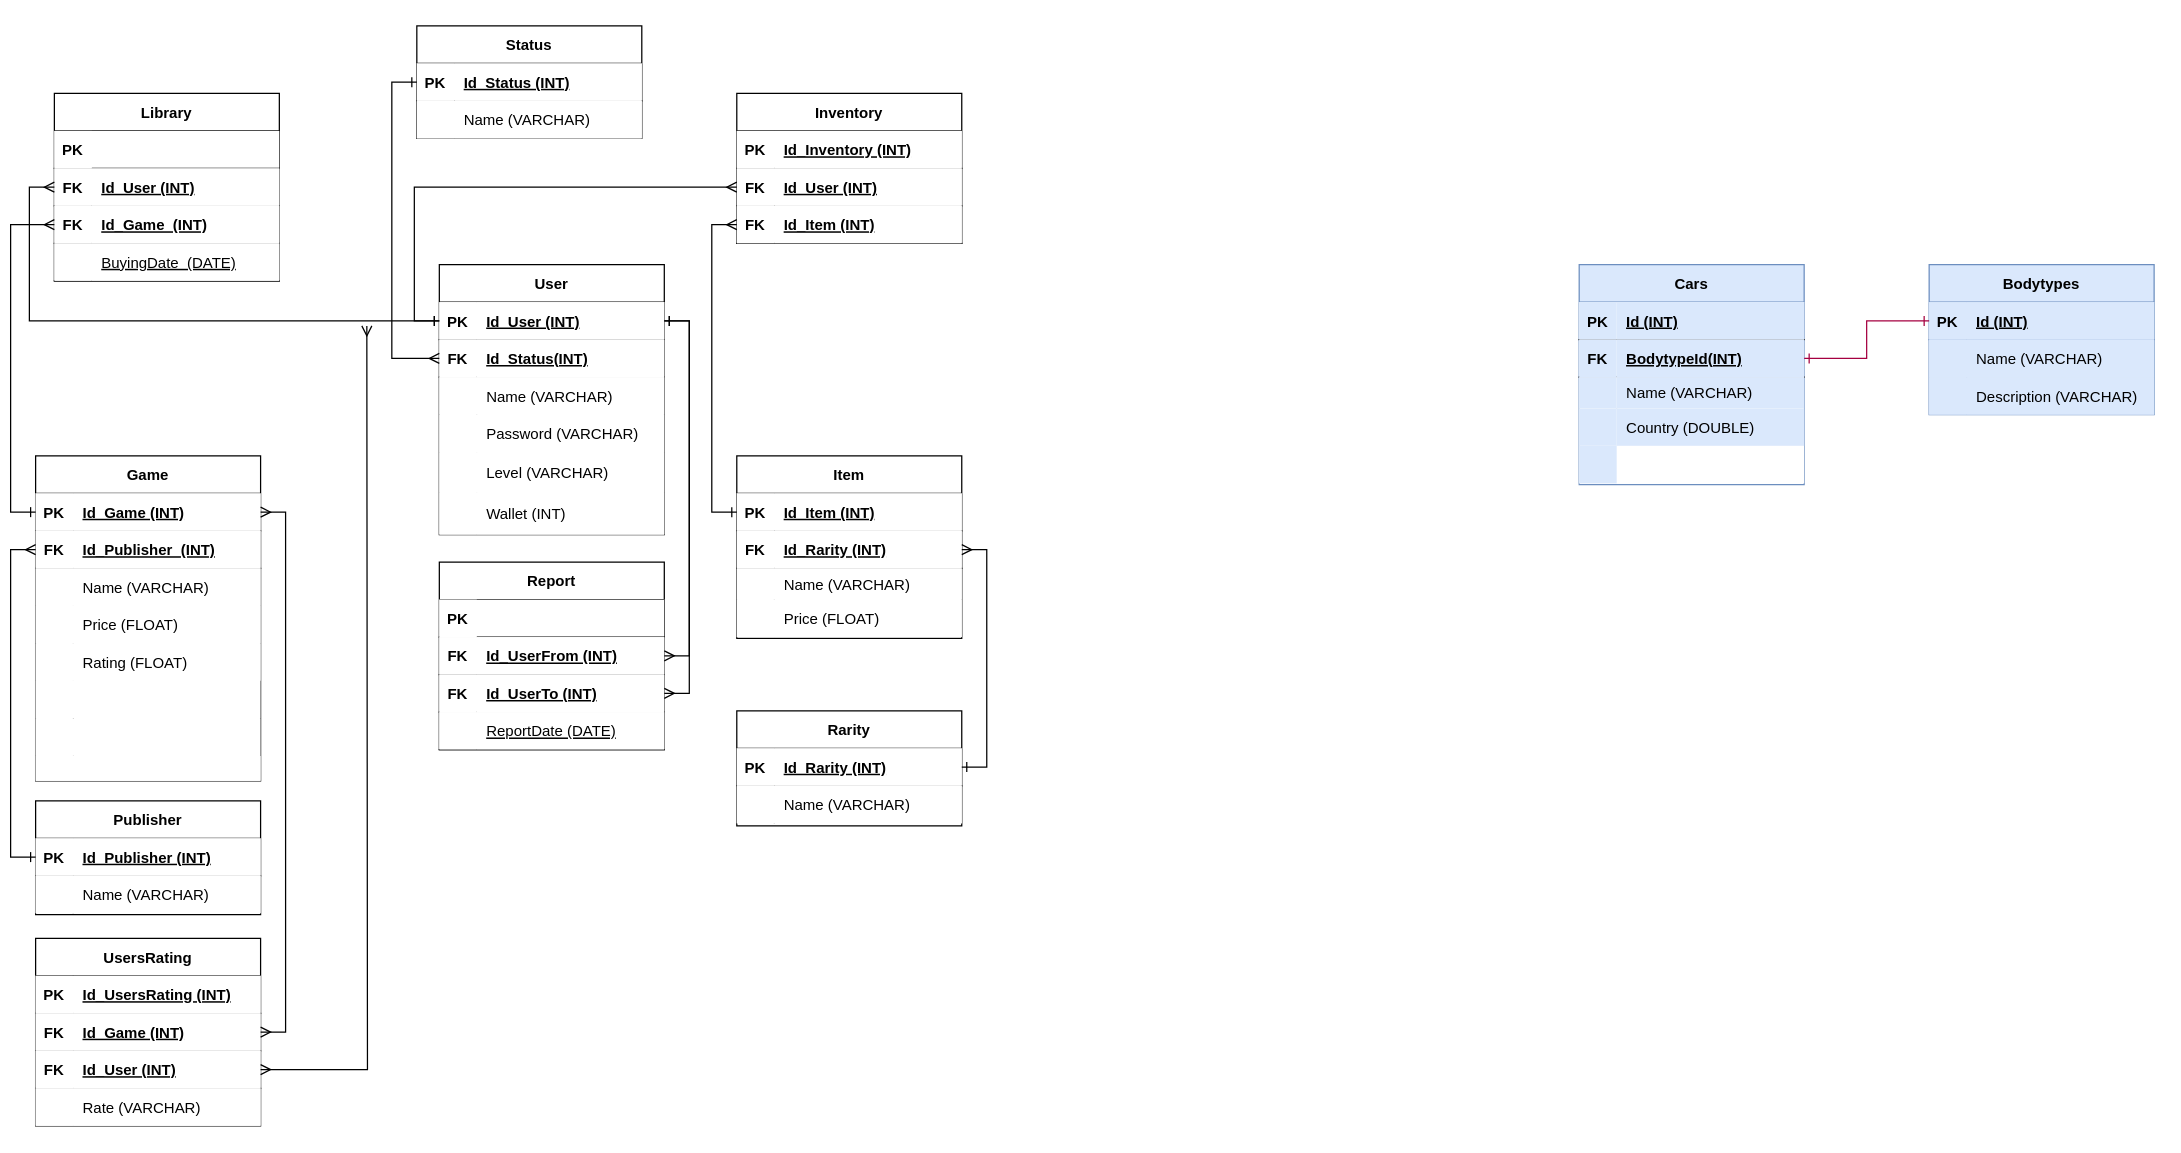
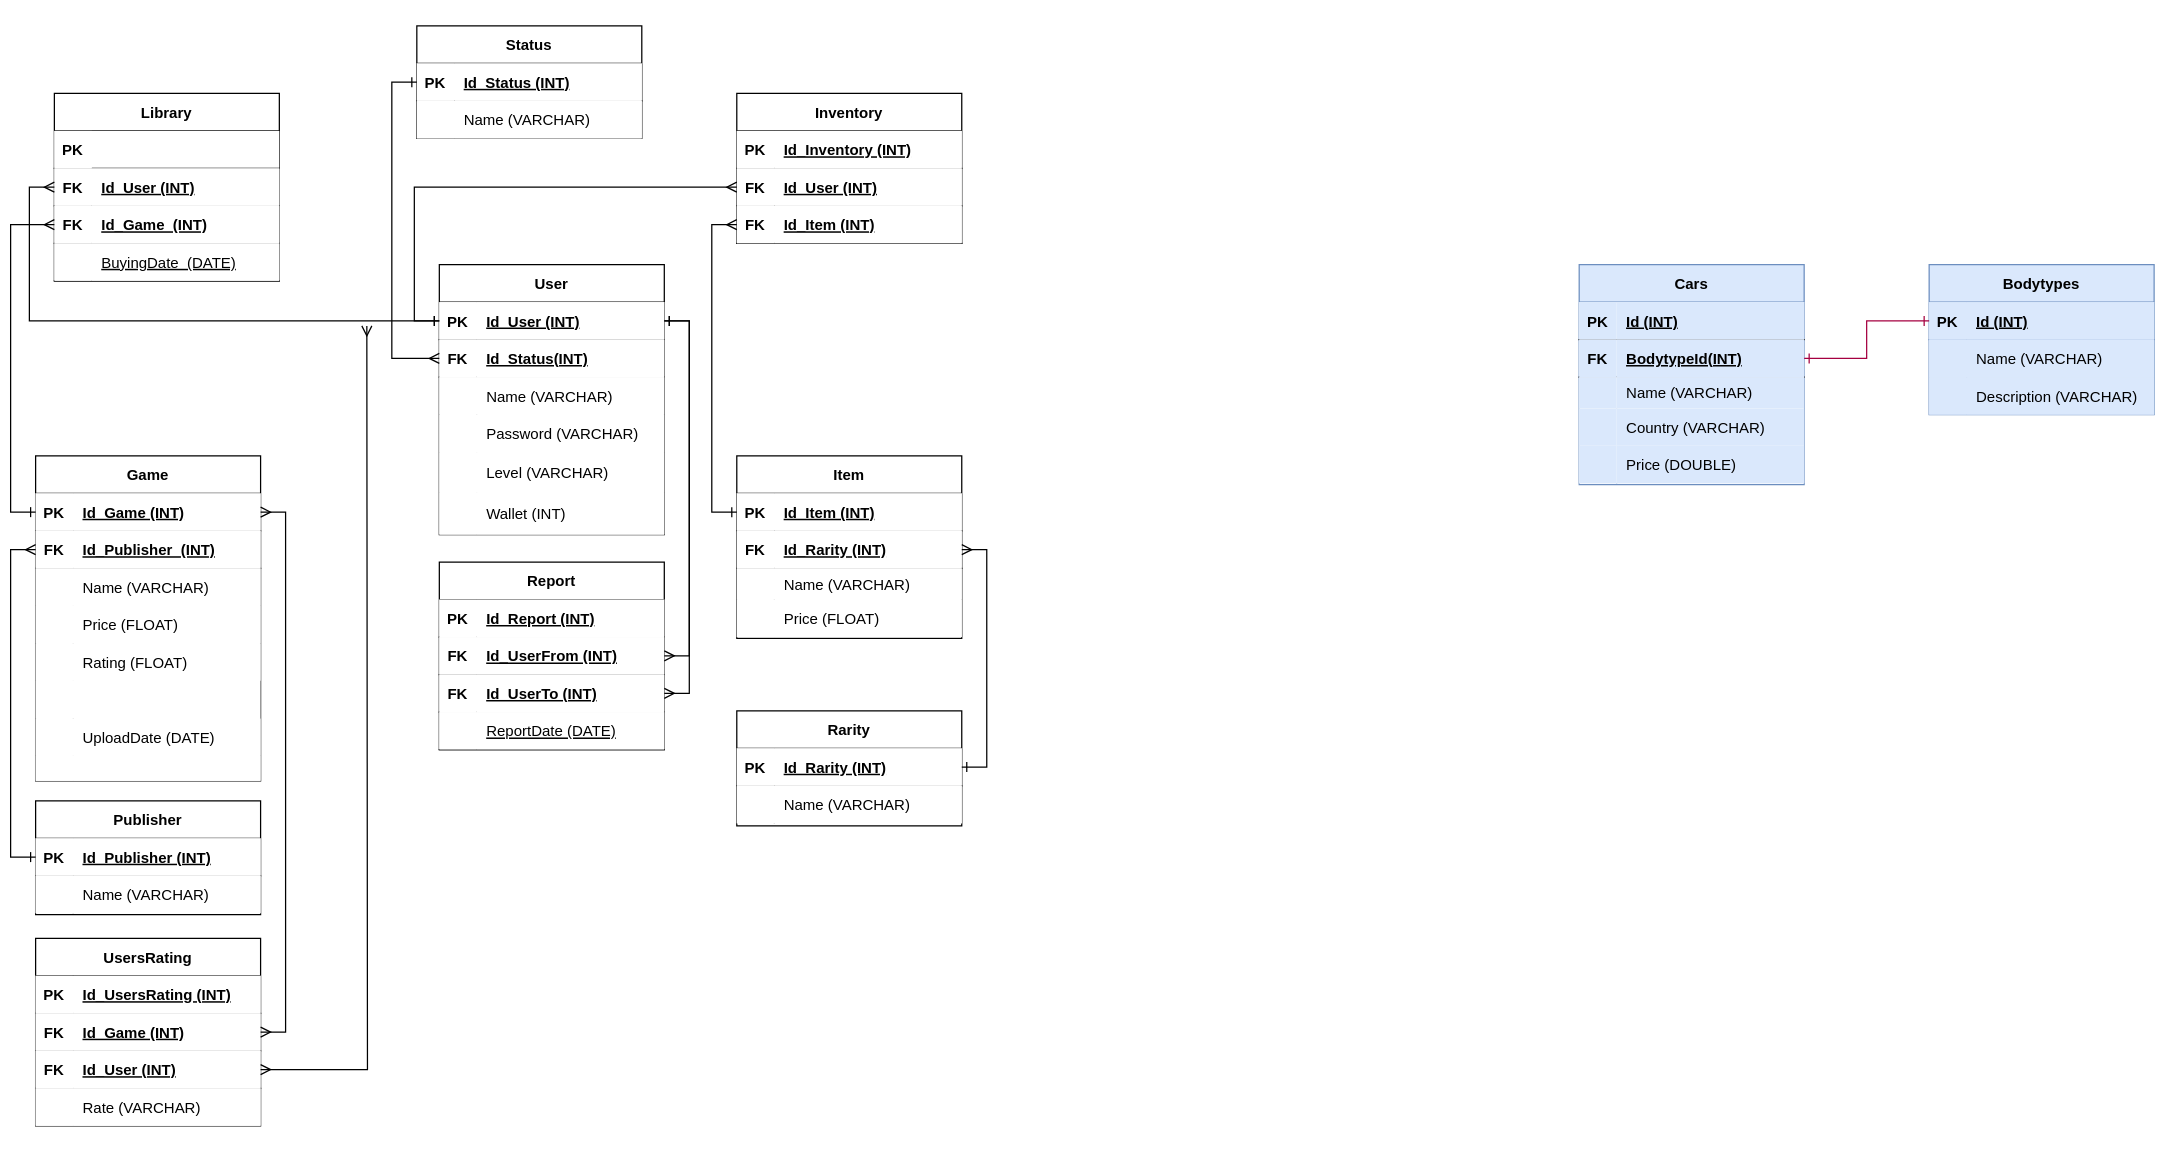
- <mxCell id="160" value="Country (DOUBLE)" style="shape=partialRectangle;connectable=0;top=0;left=0;bottom=0;right=0;align=left;spacingLeft=6;overflow=hidden;fillColor=#dae8fc;strokeColor=#6c8ebf;" parent="158" vertex="1"><mxGeometry x="30" width="150" height="30" as="geometry" /></mxCell>
+ <mxCell id="160" value="Country (VARCHAR)" style="shape=partialRectangle;connectable=0;top=0;left=0;bottom=0;right=0;align=left;spacingLeft=6;overflow=hidden;fillColor=#dae8fc;strokeColor=#6c8ebf;" parent="158" vertex="1"><mxGeometry x="30" width="150" height="30" as="geometry" /></mxCell>
+ <mxCell id="163" value="Price (DOUBLE)" style="shape=partialRectangle;connectable=0;top=0;left=0;bottom=0;right=0;align=left;spacingLeft=6;overflow=hidden;fillColor=#dae8fc;strokeColor=#6c8ebf;" parent="161" vertex="1"><mxGeometry x="30" width="150" height="30" as="geometry" /></mxCell>
+ <mxCell id="103" value="Id_Report (INT)" style="shape=partialRectangle;connectable=0;top=0;left=0;bottom=0;right=0;align=left;spacingLeft=6;fontStyle=5;overflow=hidden;" parent="101" vertex="1"><mxGeometry x="30" width="150" height="30" as="geometry" /></mxCell>
+ <mxCell id="66" value="UploadDate (DATE)" style="shape=partialRectangle;connectable=0;top=0;left=0;bottom=0;right=0;align=left;spacingLeft=6;overflow=hidden;" parent="64" vertex="1"><mxGeometry x="30" width="150" height="30" as="geometry" /></mxCell>
